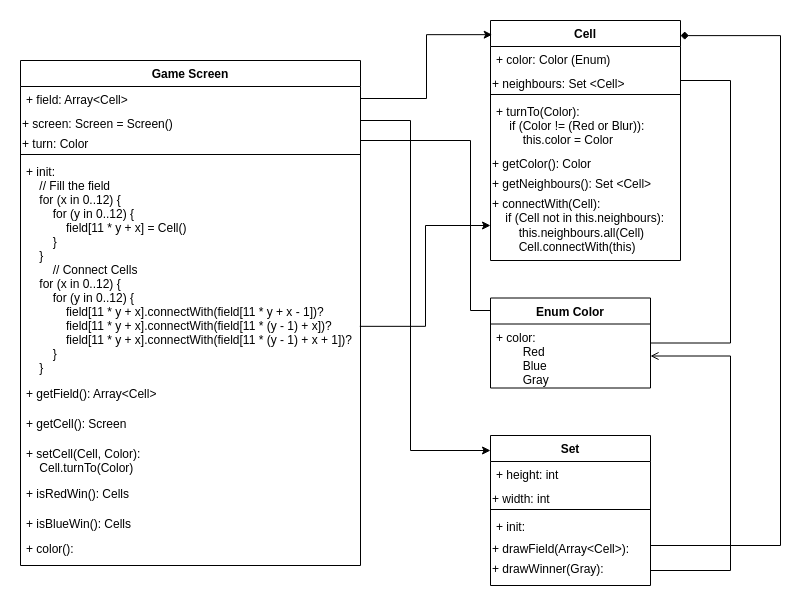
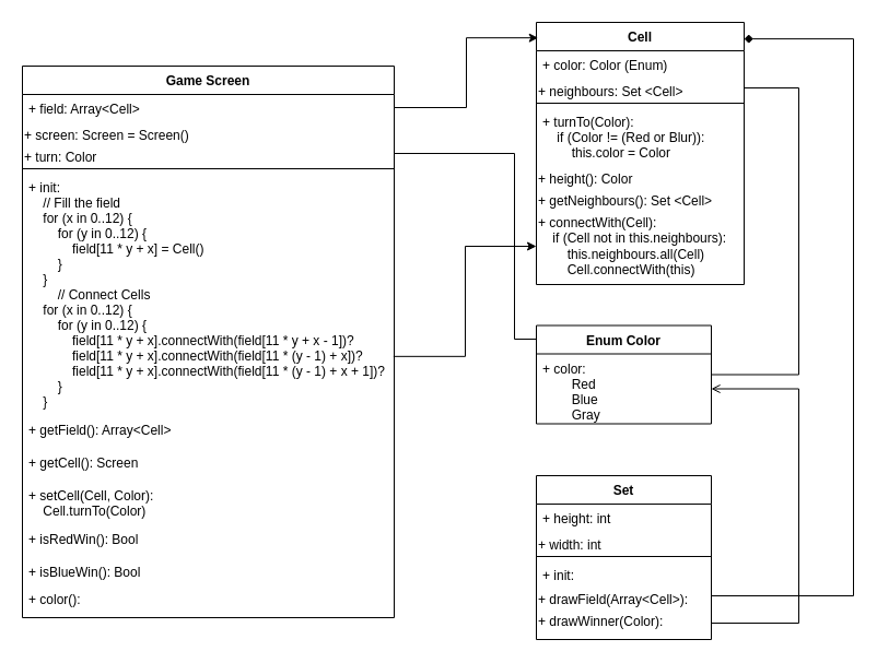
- <mxCell id="19" value="+ getColor(): Color" style="text;whiteSpace=wrap;html=1;" vertex="1" parent="14"><mxGeometry y="130" width="190" height="20" as="geometry" /></mxCell>
+ <mxCell id="19" value="+ height(): Color" style="text;whiteSpace=wrap;html=1;" vertex="1" parent="14"><mxGeometry y="130" width="190" height="20" as="geometry" /></mxCell>
- <mxCell id="34" style="edgeStyle=elbowEdgeStyle;rounded=0;orthogonalLoop=1;jettySize=auto;html=1;entryX=0;entryY=0.1;entryDx=0;entryDy=0;entryPerimeter=0;" edge="1" parent="1" source="4" target="24"><mxGeometry relative="1" as="geometry"><Array as="points"><mxPoint x="410" y="290" /></Array></mxGeometry></mxCell>
- <mxCell id="11" value="+ isRedWin(): Cells&#10;" style="text;strokeColor=none;fillColor=none;align=left;verticalAlign=top;spacingLeft=4;spacingRight=4;overflow=hidden;rotatable=0;points=[[0,0.5],[1,0.5]];portConstraint=eastwest;" vertex="1" parent="2"><mxGeometry y="420" width="340" height="30" as="geometry" /></mxCell>
+ <mxCell id="11" value="+ isRedWin(): Bool&#10;" style="text;strokeColor=none;fillColor=none;align=left;verticalAlign=top;spacingLeft=4;spacingRight=4;overflow=hidden;rotatable=0;points=[[0,0.5],[1,0.5]];portConstraint=eastwest;" vertex="1" parent="2"><mxGeometry y="420" width="340" height="30" as="geometry" /></mxCell>
- <mxCell id="12" value="+ isBlueWin(): Cells" style="text;strokeColor=none;fillColor=none;align=left;verticalAlign=top;spacingLeft=4;spacingRight=4;overflow=hidden;rotatable=0;points=[[0,0.5],[1,0.5]];portConstraint=eastwest;" vertex="1" parent="2"><mxGeometry y="450" width="340" height="25" as="geometry" /></mxCell>
+ <mxCell id="12" value="+ isBlueWin(): Bool" style="text;strokeColor=none;fillColor=none;align=left;verticalAlign=top;spacingLeft=4;spacingRight=4;overflow=hidden;rotatable=0;points=[[0,0.5],[1,0.5]];portConstraint=eastwest;" vertex="1" parent="2"><mxGeometry y="450" width="340" height="25" as="geometry" /></mxCell>
- <mxCell id="30" value="+ drawWinner(Gray):" style="text;whiteSpace=wrap;html=1;" vertex="1" parent="24"><mxGeometry y="120" width="160" height="30" as="geometry" /></mxCell>
+ <mxCell id="30" value="+ drawWinner(Color):" style="text;whiteSpace=wrap;html=1;" vertex="1" parent="24"><mxGeometry y="120" width="160" height="30" as="geometry" /></mxCell>
